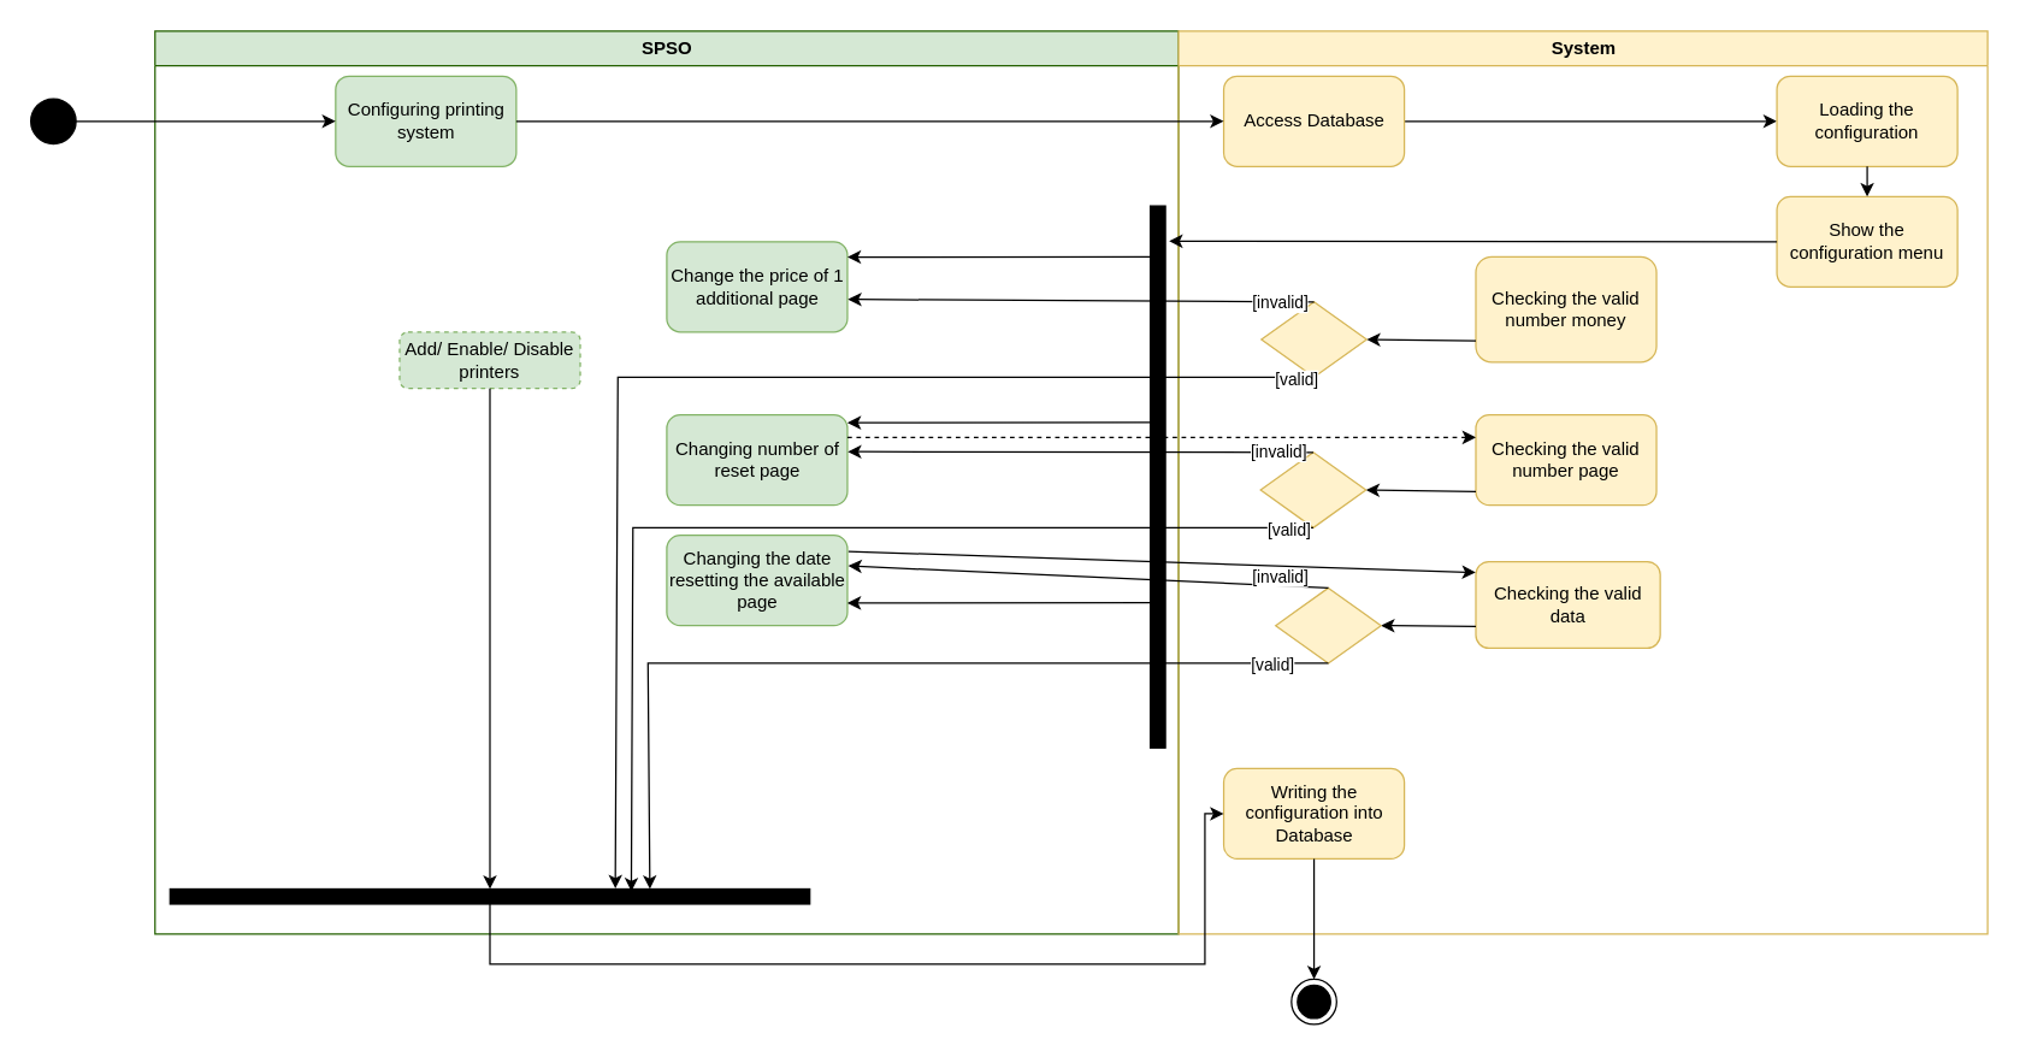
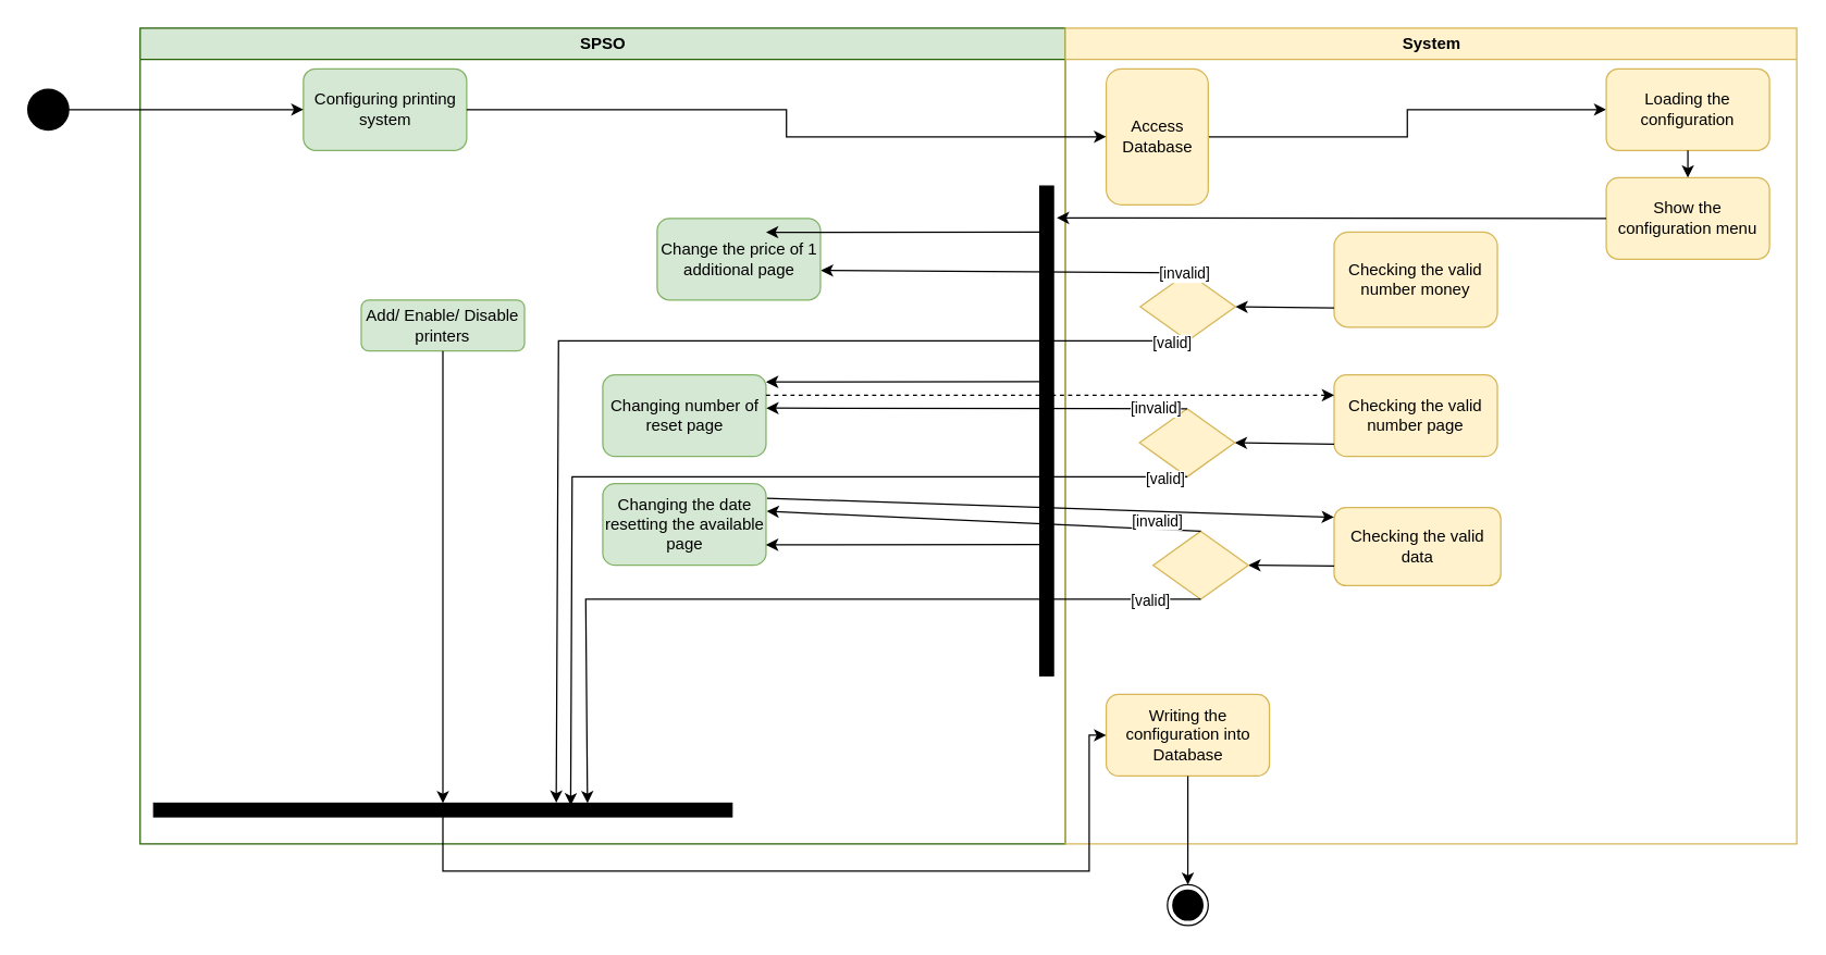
- <mxCell id="16" value="Access Database" style="whiteSpace=wrap;html=1;rounded=1;fillColor=#fff2cc;strokeColor=#d6b656;" vertex="1" parent="14"><mxGeometry x="30" y="30" width="120" height="60" as="geometry" /></mxCell>
+ <mxCell id="16" value="Access Database" style="whiteSpace=wrap;html=1;rounded=1;fillColor=#fff2cc;strokeColor=#d6b656;" vertex="1" parent="14"><mxGeometry x="30" y="30" width="75" height="100" as="geometry" /></mxCell>
- <mxCell id="4" value="Change the price of 1 additional page&lt;span id=&quot;docs-internal-guid-9d78eeac-7fff-1d24-1528-dfa4f72e88e8&quot;&gt;&lt;/span&gt;" style="rounded=1;whiteSpace=wrap;html=1;fillColor=#d5e8d4;strokeColor=#82b366;" vertex="1" parent="2"><mxGeometry x="340.0" y="140" width="120" height="60" as="geometry" /></mxCell>
+ <mxCell id="4" value="Change the price of 1 additional page&lt;span id=&quot;docs-internal-guid-9d78eeac-7fff-1d24-1528-dfa4f72e88e8&quot;&gt;&lt;/span&gt;" style="rounded=1;whiteSpace=wrap;html=1;fillColor=#d5e8d4;strokeColor=#82b366;" vertex="1" parent="2"><mxGeometry x="380" y="140" width="120" height="60" as="geometry" /></mxCell>
- <mxCell id="7" value="Add/ Enable/ Disable printers" style="rounded=1;whiteSpace=wrap;html=1;fillColor=#d5e8d4;strokeColor=#82b366;dashed=1;" vertex="1" parent="2"><mxGeometry x="162.5" y="200" width="120" height="37.5" as="geometry" /></mxCell>
+ <mxCell id="7" value="Add/ Enable/ Disable printers" style="rounded=1;whiteSpace=wrap;html=1;fillColor=#d5e8d4;strokeColor=#82b366;" vertex="1" parent="2"><mxGeometry x="162.5" y="200" width="120" height="37.5" as="geometry" /></mxCell>
